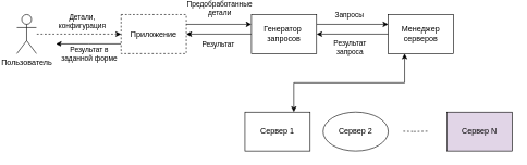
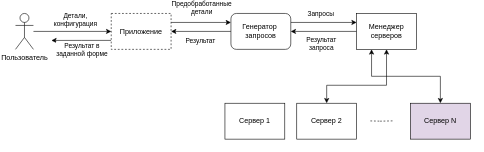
- <mxCell id="3" style="edgeStyle=orthogonalEdgeStyle;rounded=0;orthogonalLoop=1;jettySize=auto;html=1;exitX=0;exitY=0.5;exitDx=0;exitDy=0;startArrow=classic;startFill=1;endArrow=none;endFill=0;dashed=1;" parent="1" source="11" target="2" edge="1"><mxGeometry relative="1" as="geometry" /></mxCell>
+ <mxCell id="3" style="edgeStyle=orthogonalEdgeStyle;rounded=0;orthogonalLoop=1;jettySize=auto;html=1;exitX=0;exitY=0.5;exitDx=0;exitDy=0;startArrow=classic;startFill=1;endArrow=none;endFill=0;" parent="1" source="11" target="2" edge="1"><mxGeometry relative="1" as="geometry" /></mxCell>
- <mxCell id="23" value="Генератор&amp;nbsp;&lt;br&gt;запросов" style="rounded=0;whiteSpace=wrap;html=1;" parent="1" vertex="1"><mxGeometry x="380" y="20" width="100" height="60" as="geometry" /></mxCell>
+ <mxCell id="23" value="Генератор&amp;nbsp;&lt;br&gt;запросов" style="whiteSpace=wrap;html=1;rounded=1;" parent="1" vertex="1"><mxGeometry x="380" y="20" width="100" height="60" as="geometry" /></mxCell>
+ <mxCell id="13" style="edgeStyle=orthogonalEdgeStyle;rounded=0;orthogonalLoop=1;jettySize=auto;html=1;startArrow=classic;startFill=1;endArrow=classic;endFill=1;exitX=0.5;exitY=1;exitDx=0;exitDy=0;entryX=0.5;entryY=0;entryDx=0;entryDy=0;" parent="1" source="16" target="19" edge="1"><mxGeometry relative="1" as="geometry"><Array as="points"><mxPoint x="640" y="140" /><mxPoint x="540" y="140" /></Array><mxPoint x="640" y="90" as="sourcePoint" /><mxPoint x="650" y="140" as="targetPoint" /></mxGeometry></mxCell>
- <mxCell id="12" style="edgeStyle=orthogonalEdgeStyle;rounded=0;orthogonalLoop=1;jettySize=auto;html=1;exitX=0.25;exitY=1;exitDx=0;exitDy=0;entryX=0.75;entryY=0;entryDx=0;entryDy=0;startArrow=classic;startFill=1;endArrow=classic;endFill=1;" parent="1" source="16" target="17" edge="1"><mxGeometry relative="1" as="geometry" /></mxCell>
+ <mxCell id="12" style="edgeStyle=orthogonalEdgeStyle;rounded=0;orthogonalLoop=1;jettySize=auto;html=1;exitX=0.25;exitY=1;exitDx=0;exitDy=0;startArrow=classic;startFill=1;endArrow=classic;endFill=1;" parent="1" source="16" target="20" edge="1"><mxGeometry relative="1" as="geometry" /></mxCell>
- <mxCell id="19" value="Сервер 2" style="ellipse;whiteSpace=wrap;html=1;" parent="1" vertex="1"><mxGeometry x="490" y="170" width="100" height="60" as="geometry" /></mxCell>
+ <mxCell id="19" value="Сервер 2" style="rounded=0;whiteSpace=wrap;html=1;" parent="1" vertex="1"><mxGeometry x="490" y="170" width="100" height="60" as="geometry" /></mxCell>
